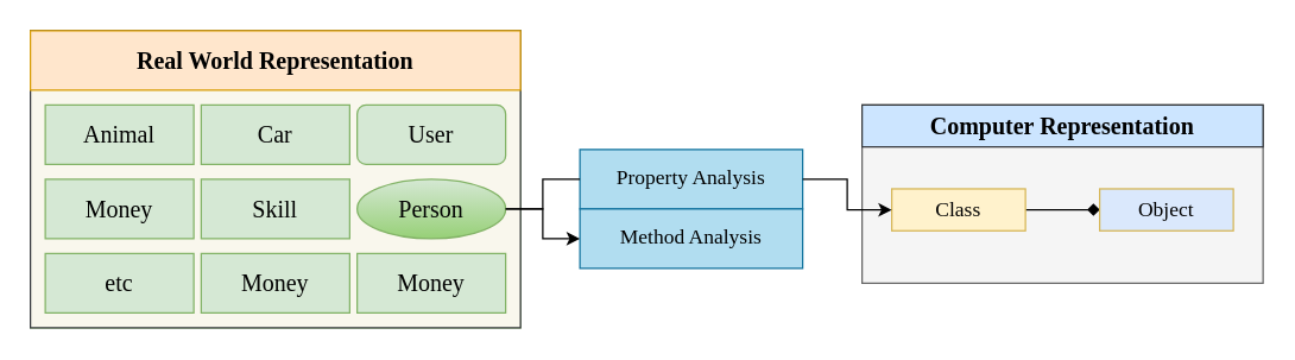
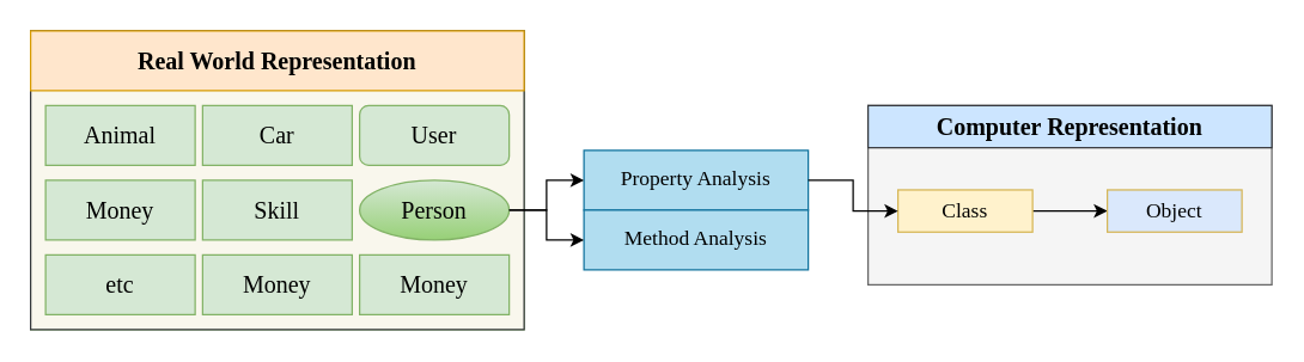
- <mxCell id="25" style="edgeStyle=orthogonalEdgeStyle;rounded=0;orthogonalLoop=1;jettySize=auto;html=1;exitX=1;exitY=0.5;exitDx=0;exitDy=0;fontFamily=Verdana;fontSize=14;endArrow=none;" edge="1" parent="1" source="20" target="10"><mxGeometry relative="1" as="geometry" /></mxCell>
+ <mxCell id="25" style="edgeStyle=orthogonalEdgeStyle;rounded=0;orthogonalLoop=1;jettySize=auto;html=1;exitX=1;exitY=0.5;exitDx=0;exitDy=0;fontFamily=Verdana;fontSize=14;" edge="1" parent="1" source="20" target="10"><mxGeometry relative="1" as="geometry" /></mxCell>
- <mxCell id="5" value="" style="edgeStyle=orthogonalEdgeStyle;rounded=0;orthogonalLoop=1;jettySize=auto;html=1;fontFamily=Verdana;fontSize=14;endArrow=diamond;" edge="1" parent="2" source="6" target="7"><mxGeometry relative="1" as="geometry" /></mxCell>
+ <mxCell id="5" value="" style="edgeStyle=orthogonalEdgeStyle;rounded=0;orthogonalLoop=1;jettySize=auto;html=1;fontFamily=Verdana;fontSize=14;" edge="1" parent="2" source="6" target="7"><mxGeometry relative="1" as="geometry" /></mxCell>
